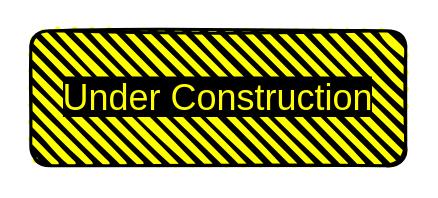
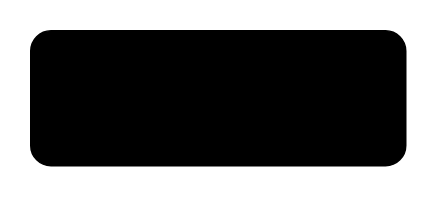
- <mxCell id="4" value="&lt;font style=&quot;font-size: 24px ; background-color: rgb(0 , 0 , 0)&quot; color=&quot;#ffff00&quot;&gt;Under Construction&lt;/font&gt;" style="rounded=1;whiteSpace=wrap;html=1;strokeWidth=2;fillWeight=4;hachureGap=8;hachureAngle=45;sketch=1;fillColor=#FFFF00;" vertex="1" parent="2"><mxGeometry width="250" height="90" as="geometry" /></mxCell>
